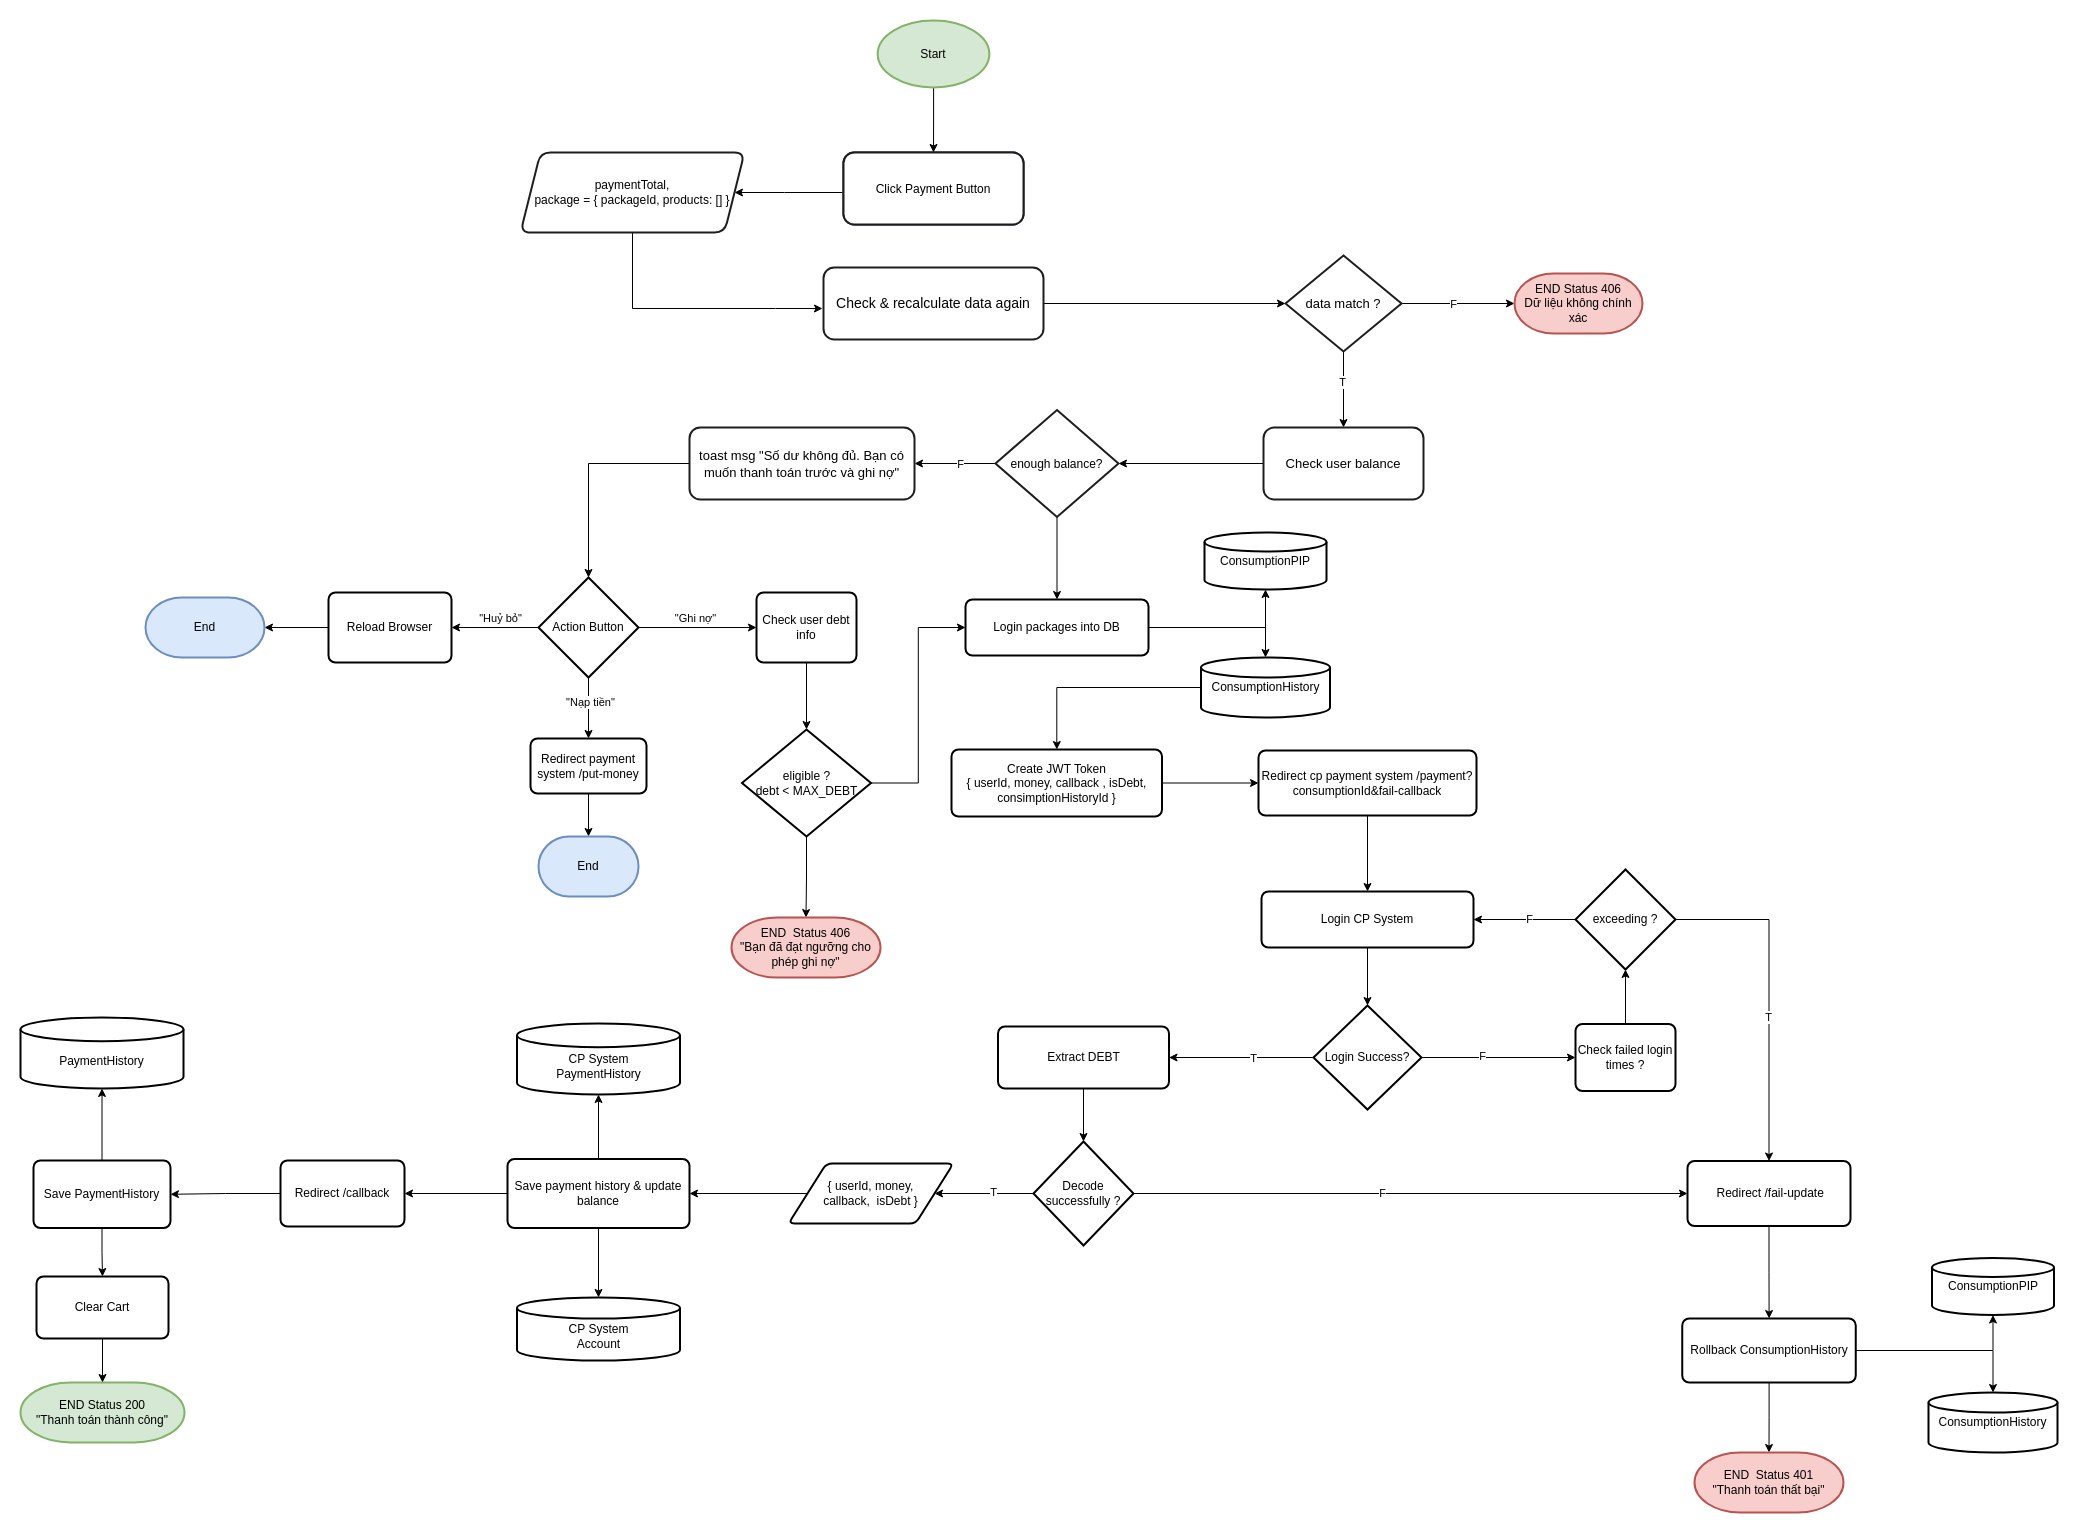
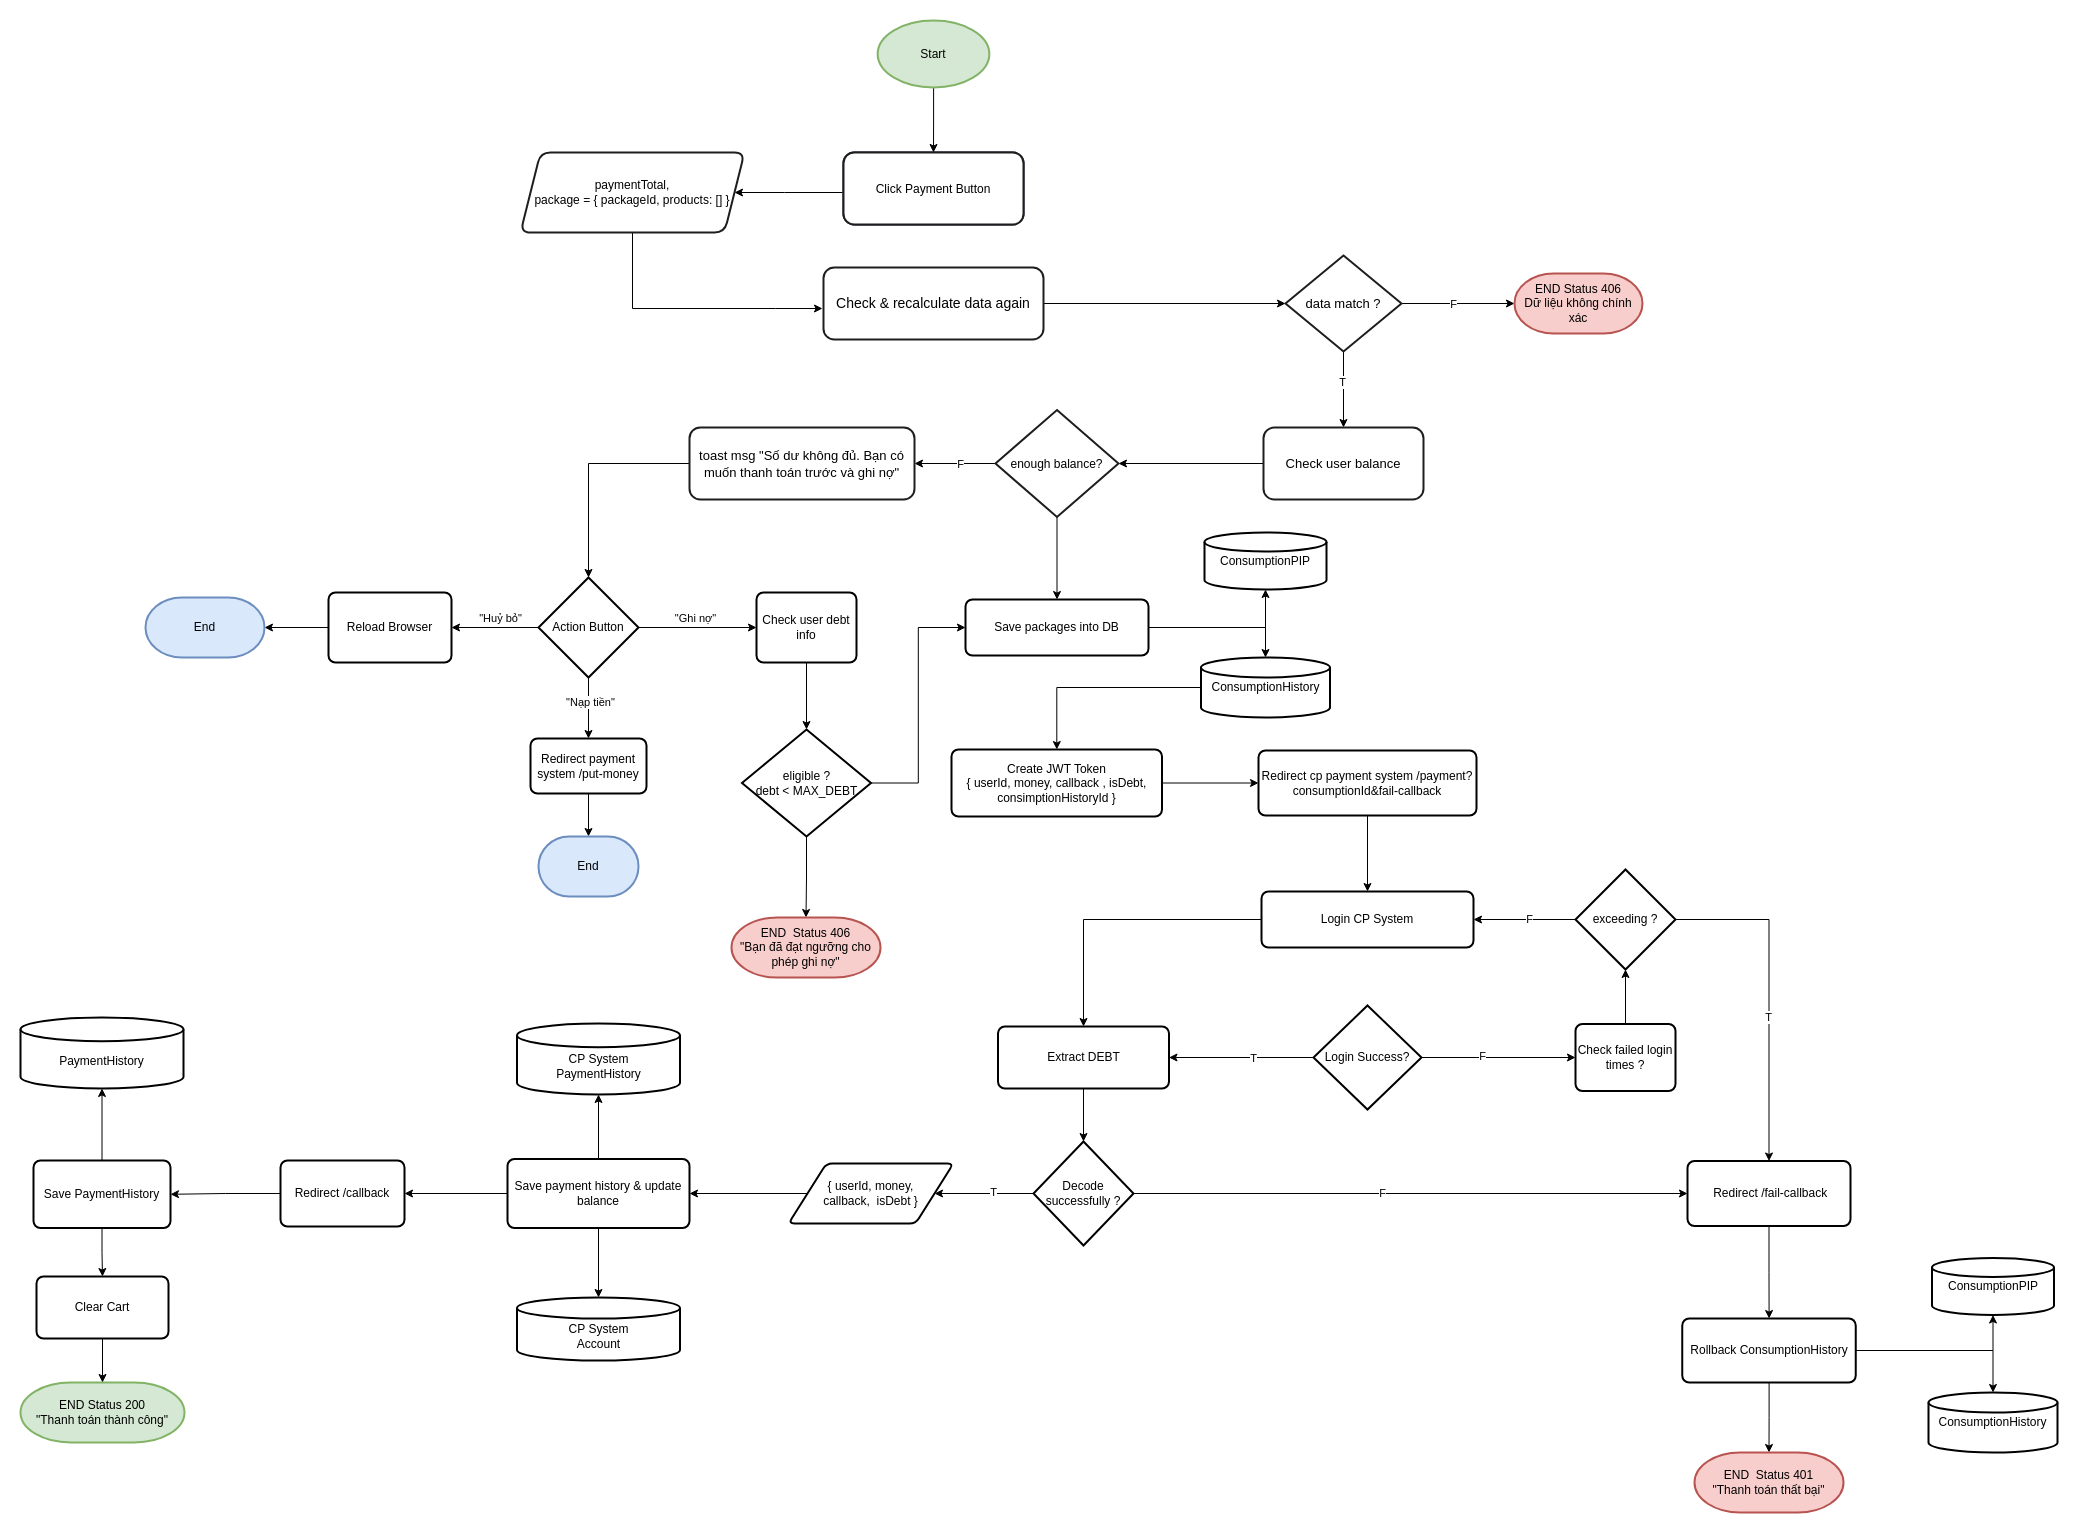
- <mxCell id="73" value="Login packages into DB" style="rounded=1;whiteSpace=wrap;html=1;absoluteArcSize=1;arcSize=14;strokeWidth=2;" parent="1" vertex="1"><mxGeometry x="965" y="599" width="183" height="56" as="geometry" /></mxCell>
+ <mxCell id="73" value="Save packages into DB" style="rounded=1;whiteSpace=wrap;html=1;absoluteArcSize=1;arcSize=14;strokeWidth=2;" parent="1" vertex="1"><mxGeometry x="965" y="599" width="183" height="56" as="geometry" /></mxCell>
- <mxCell id="49" style="edgeStyle=orthogonalEdgeStyle;rounded=0;orthogonalLoop=1;jettySize=auto;html=1;" parent="1" source="50" target="55" edge="1"><mxGeometry relative="1" as="geometry" /></mxCell>
+ <mxCell id="49" style="edgeStyle=orthogonalEdgeStyle;rounded=0;orthogonalLoop=1;jettySize=auto;html=1;" parent="1" source="50" target="63" edge="1"><mxGeometry relative="1" as="geometry" /></mxCell>
- <mxCell id="89" value="&amp;nbsp;Redirect /fail-update" style="rounded=1;whiteSpace=wrap;html=1;absoluteArcSize=1;arcSize=14;strokeWidth=2;" parent="1" vertex="1"><mxGeometry x="1687" y="1160.5" width="163" height="65" as="geometry" /></mxCell>
+ <mxCell id="89" value="&amp;nbsp;Redirect /fail-callback" style="rounded=1;whiteSpace=wrap;html=1;absoluteArcSize=1;arcSize=14;strokeWidth=2;" parent="1" vertex="1"><mxGeometry x="1687" y="1160.5" width="163" height="65" as="geometry" /></mxCell>
